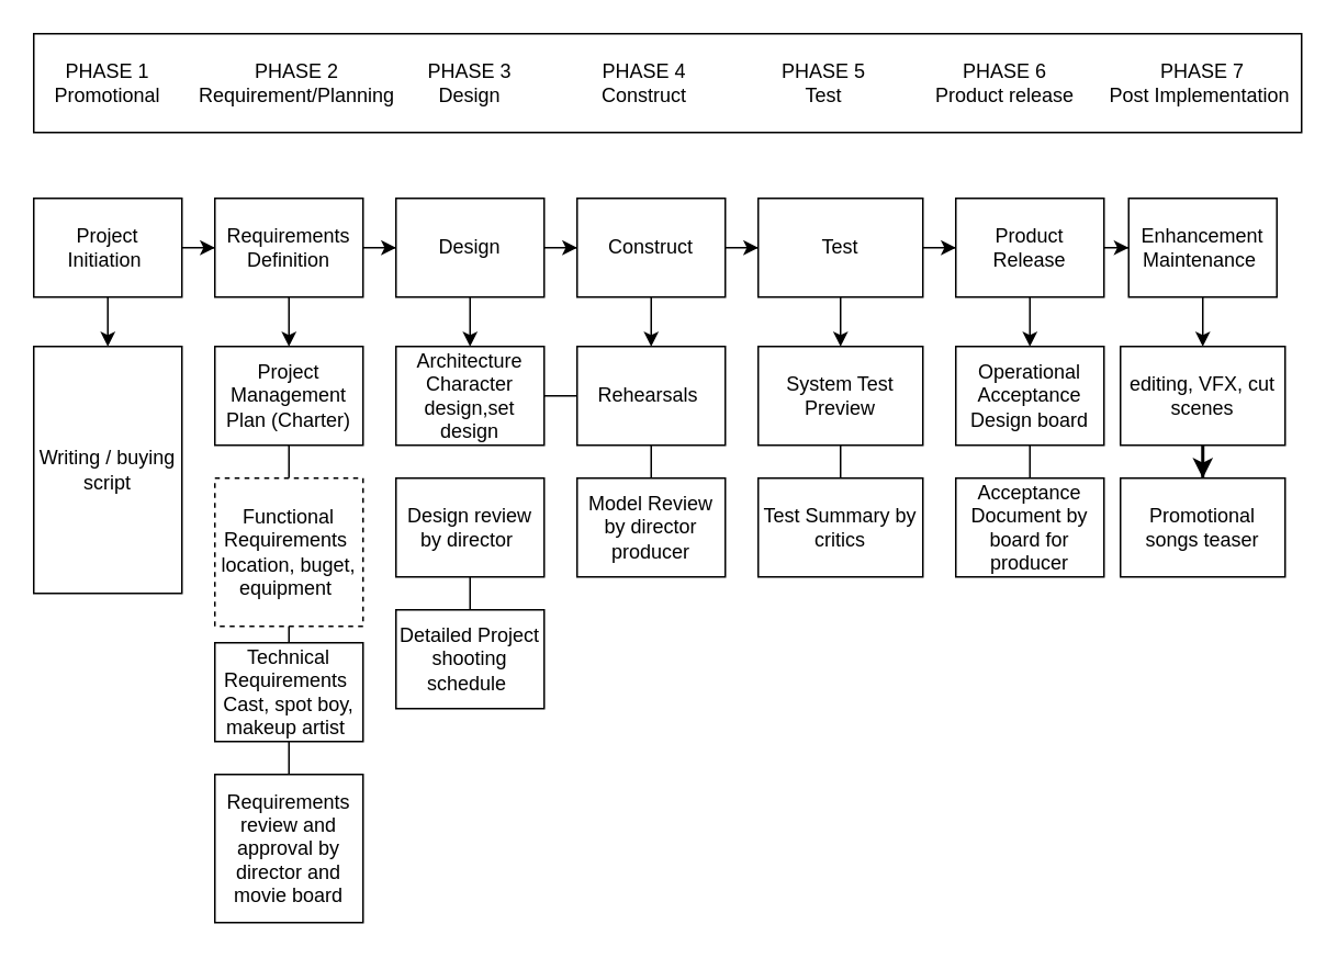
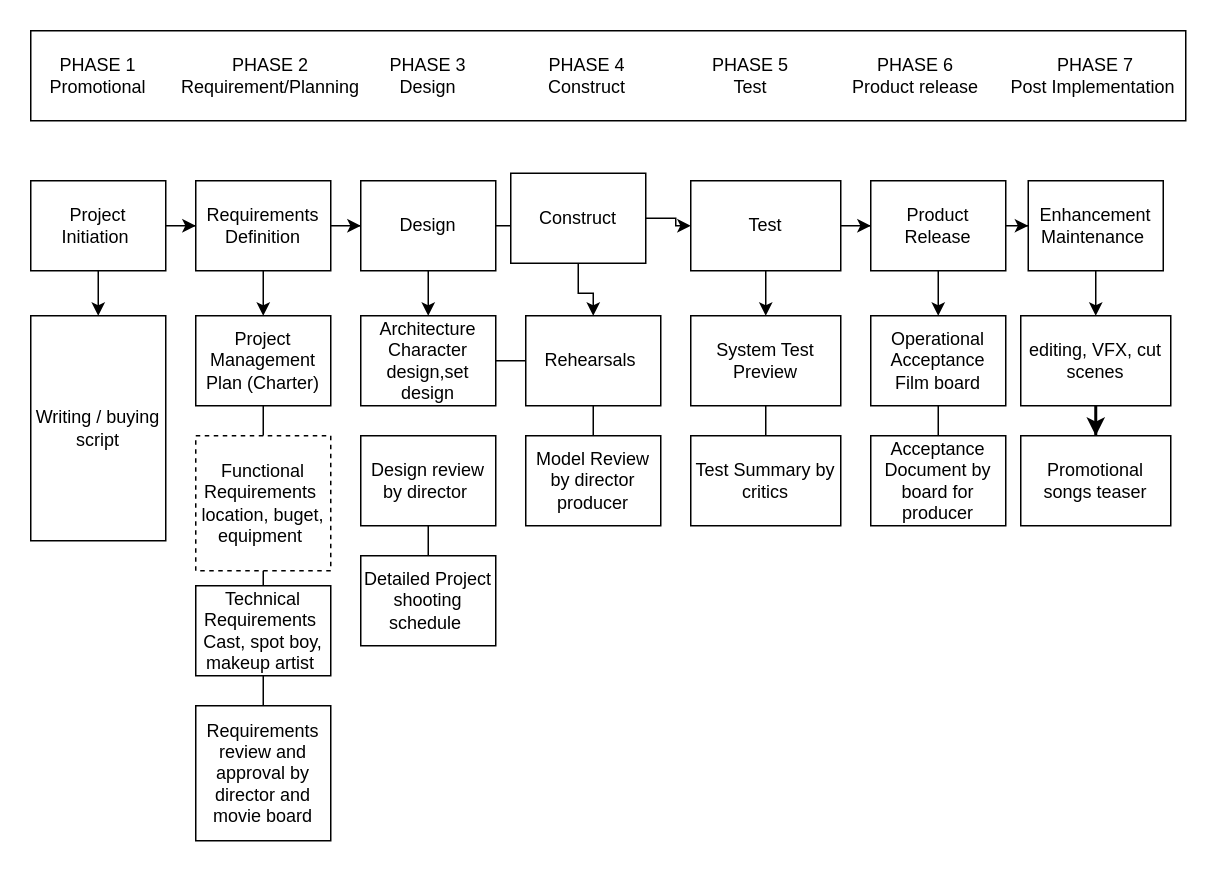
- <mxCell id="21" value="Construct" style="rounded=0;whiteSpace=wrap;html=1;fontStyle=0" parent="1" vertex="1"><mxGeometry x="350" y="120" width="90" height="60" as="geometry" /></mxCell>
+ <mxCell id="21" value="Construct" style="rounded=0;whiteSpace=wrap;html=1;fontStyle=0" parent="1" vertex="1"><mxGeometry x="340" y="115" width="90" height="60" as="geometry" /></mxCell>
- <mxCell id="34" value="Operational Acceptance&lt;br&gt;Design board" style="rounded=0;whiteSpace=wrap;html=1;fontStyle=0" parent="1" vertex="1"><mxGeometry x="580" y="210" width="90" height="60" as="geometry" /></mxCell>
+ <mxCell id="34" value="Operational Acceptance&lt;br&gt;Film board" style="rounded=0;whiteSpace=wrap;html=1;fontStyle=0" parent="1" vertex="1"><mxGeometry x="580" y="210" width="90" height="60" as="geometry" /></mxCell>
